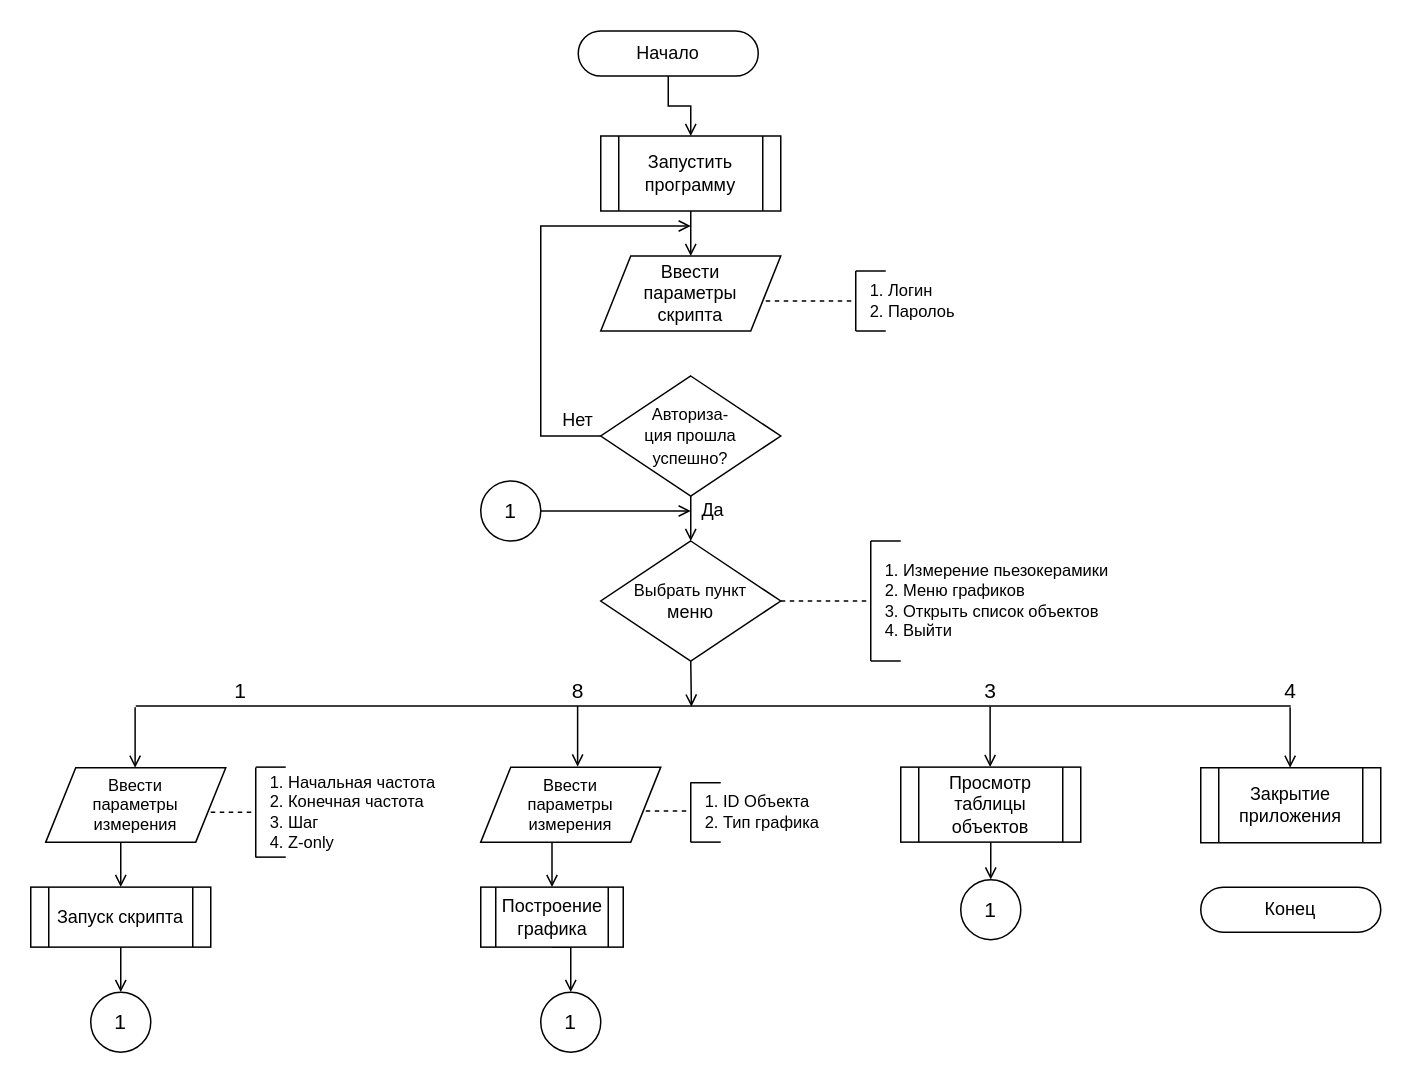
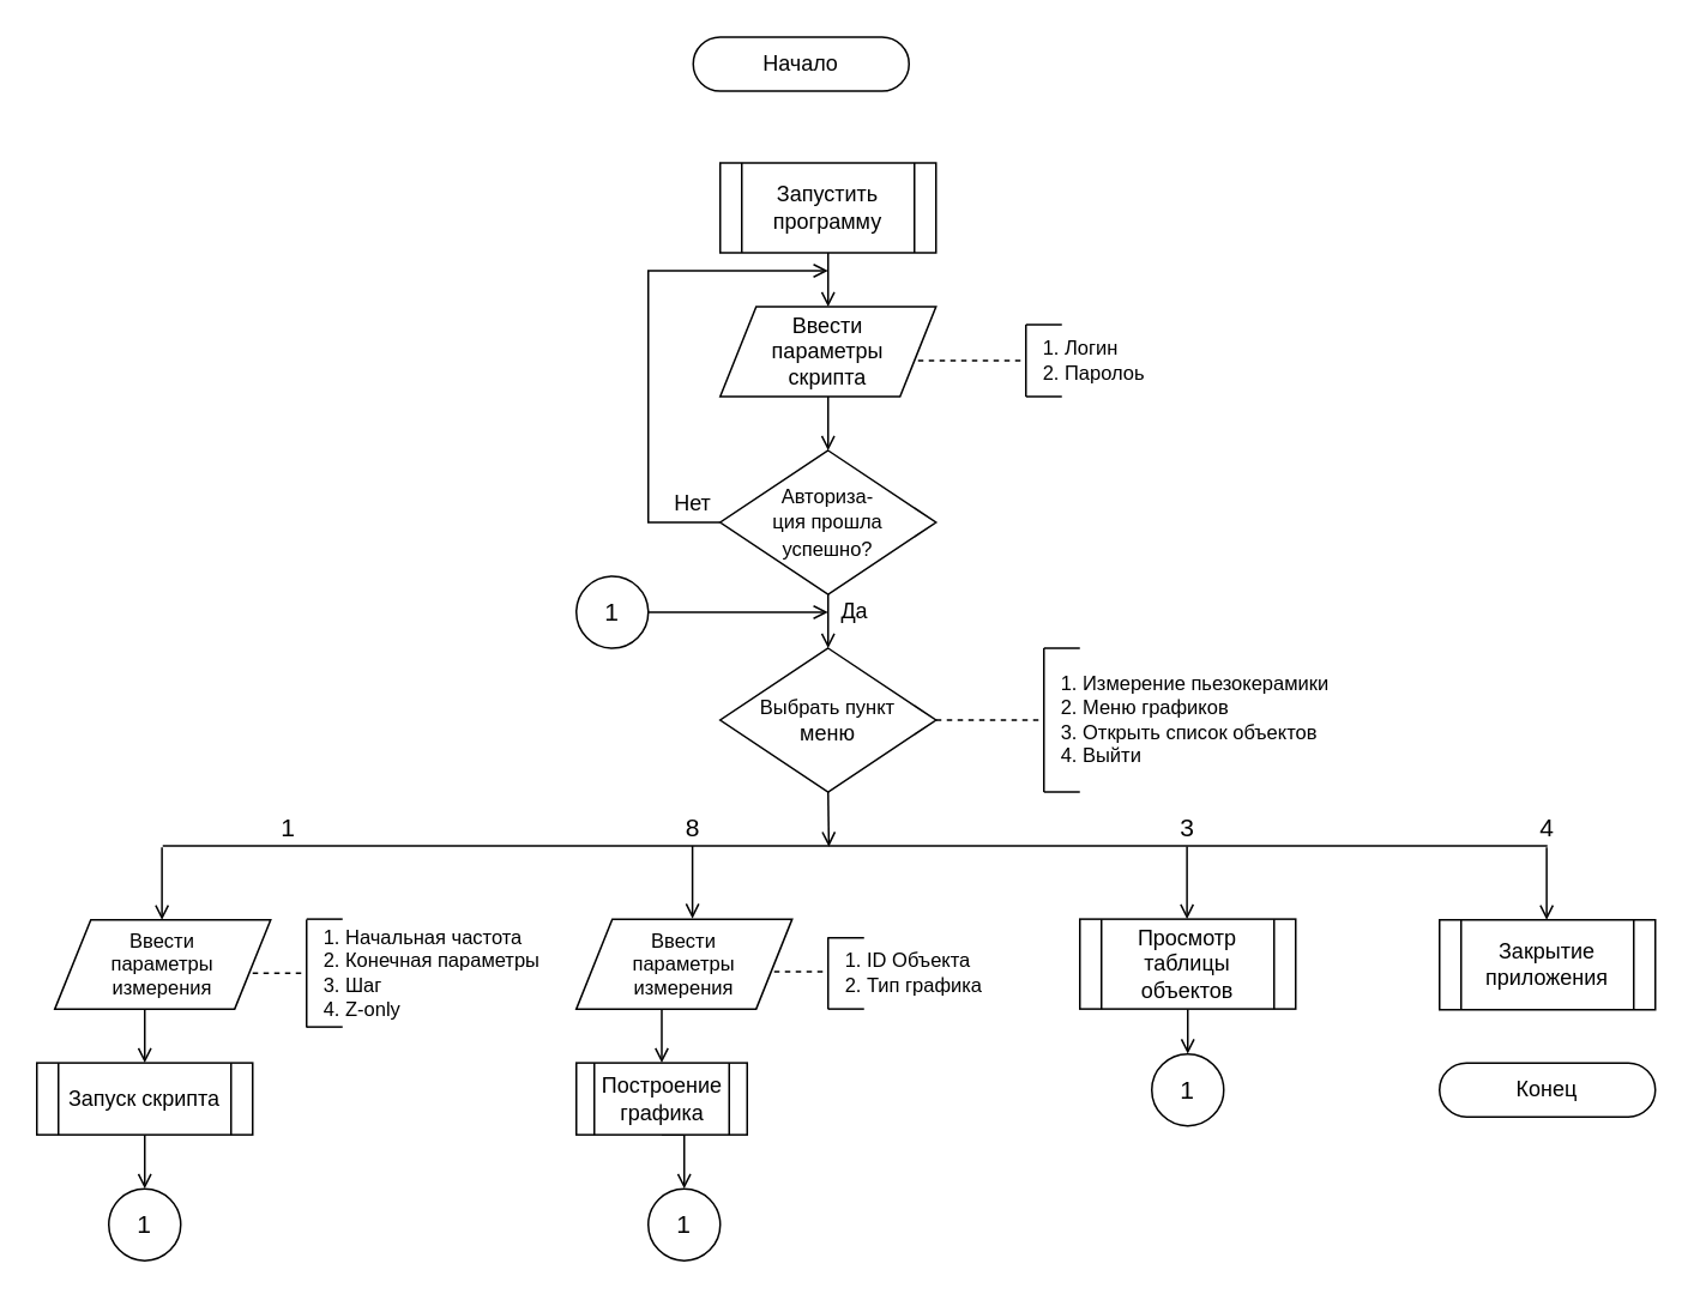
- <mxCell id="2" style="edgeStyle=orthogonalEdgeStyle;rounded=0;orthogonalLoop=1;jettySize=auto;html=1;exitX=0.5;exitY=1;exitDx=0;exitDy=0;entryX=0.5;entryY=0;entryDx=0;entryDy=0;fontSize=11;endArrow=open;endFill=0;" parent="1" source="3" target="5" edge="1"><mxGeometry relative="1" as="geometry" /></mxCell>
+ <mxCell id="6" style="edgeStyle=orthogonalEdgeStyle;rounded=0;orthogonalLoop=1;jettySize=auto;html=1;exitX=0.5;exitY=1;exitDx=0;exitDy=0;entryX=0.5;entryY=0;entryDx=0;entryDy=0;fontSize=11;endArrow=open;endFill=0;" parent="1" source="7" target="10" edge="1"><mxGeometry relative="1" as="geometry" /></mxCell>
- <mxCell id="27" value="&lt;div style=&quot;&quot;&gt;&lt;ol&gt;&lt;li&gt;Начальная частота&lt;/li&gt;&lt;li&gt;Конечная частота&lt;/li&gt;&lt;li&gt;Шаг&lt;/li&gt;&lt;li&gt;Z-only&lt;/li&gt;&lt;/ol&gt;&lt;/div&gt;" style="text;html=1;strokeColor=none;fillColor=none;align=left;verticalAlign=middle;whiteSpace=wrap;rounded=0;fontSize=11;" parent="1" vertex="1"><mxGeometry x="150" y="511.08" width="190" height="60" as="geometry" /></mxCell>
+ <mxCell id="27" value="&lt;div style=&quot;&quot;&gt;&lt;ol&gt;&lt;li&gt;Начальная частота&lt;/li&gt;&lt;li&gt;Конечная параметры&lt;/li&gt;&lt;li&gt;Шаг&lt;/li&gt;&lt;li&gt;Z-only&lt;/li&gt;&lt;/ol&gt;&lt;/div&gt;" style="text;html=1;strokeColor=none;fillColor=none;align=left;verticalAlign=middle;whiteSpace=wrap;rounded=0;fontSize=11;" parent="1" vertex="1"><mxGeometry x="150" y="511.08" width="190" height="60" as="geometry" /></mxCell>
